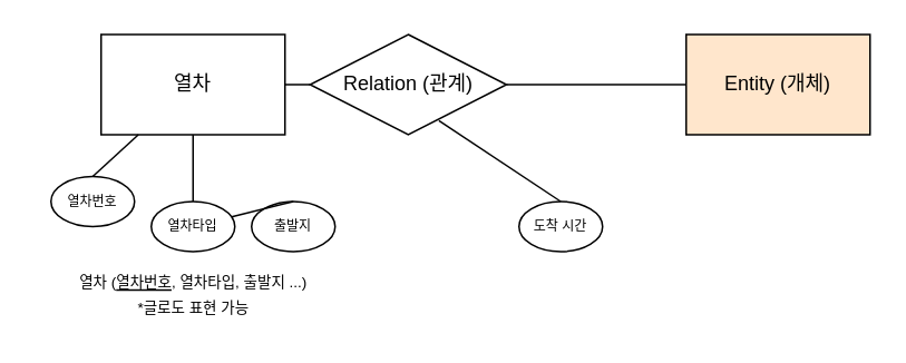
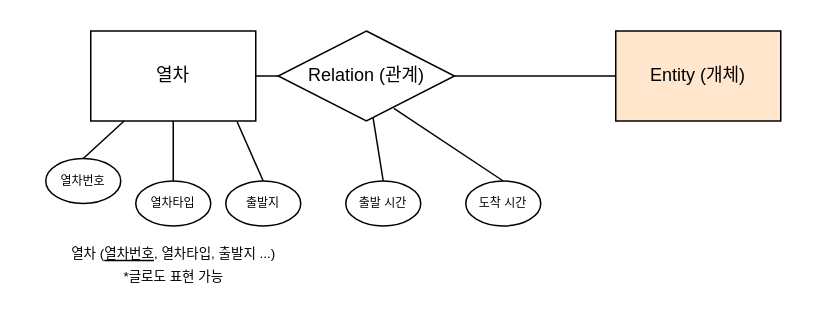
+ <mxCell id="15" value="" style="endArrow=none;html=1;rounded=0;exitX=0.5;exitY=0;exitDx=0;exitDy=0;" edge="1" parent="1" source="14" target="3"><mxGeometry width="50" height="50" relative="1" as="geometry"><mxPoint x="185" y="130" as="sourcePoint" /><mxPoint x="168" y="90" as="targetPoint" /></mxGeometry></mxCell>
- <mxCell id="12" value="" style="endArrow=none;html=1;rounded=0;exitX=0.5;exitY=0;exitDx=0;exitDy=0;" edge="1" parent="1" source="9" target="8"><mxGeometry width="50" height="50" relative="1" as="geometry"><mxPoint x="125" y="130" as="sourcePoint" /><mxPoint x="125" y="90" as="targetPoint" /></mxGeometry></mxCell>
+ <mxCell id="12" value="" style="endArrow=none;html=1;rounded=0;exitX=0.5;exitY=0;exitDx=0;exitDy=0;entryX=0.887;entryY=1.008;entryDx=0;entryDy=0;entryPerimeter=0;" edge="1" parent="1" source="9" target="2"><mxGeometry width="50" height="50" relative="1" as="geometry"><mxPoint x="125" y="130" as="sourcePoint" /><mxPoint x="125" y="90" as="targetPoint" /></mxGeometry></mxCell>
+ <mxCell id="14" value="출발 시간" style="ellipse;whiteSpace=wrap;html=1;fontSize=8;" vertex="1" parent="1"><mxGeometry x="230" y="120" width="50" height="30" as="geometry" /></mxCell>
